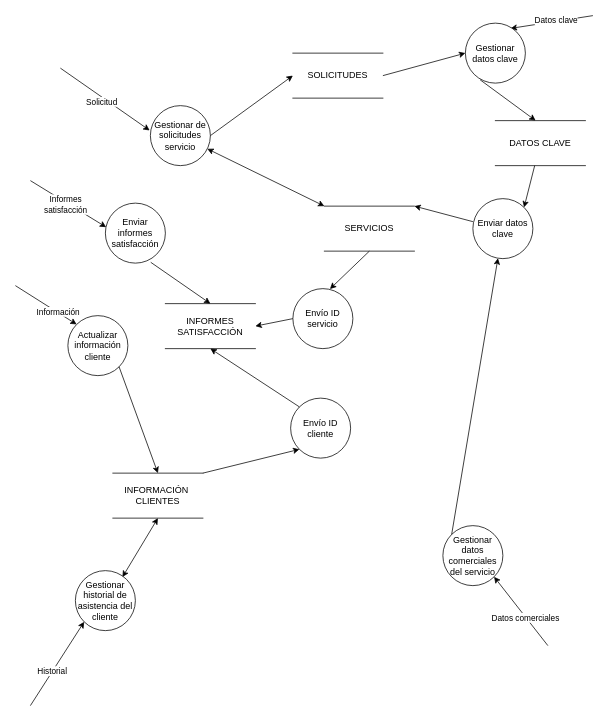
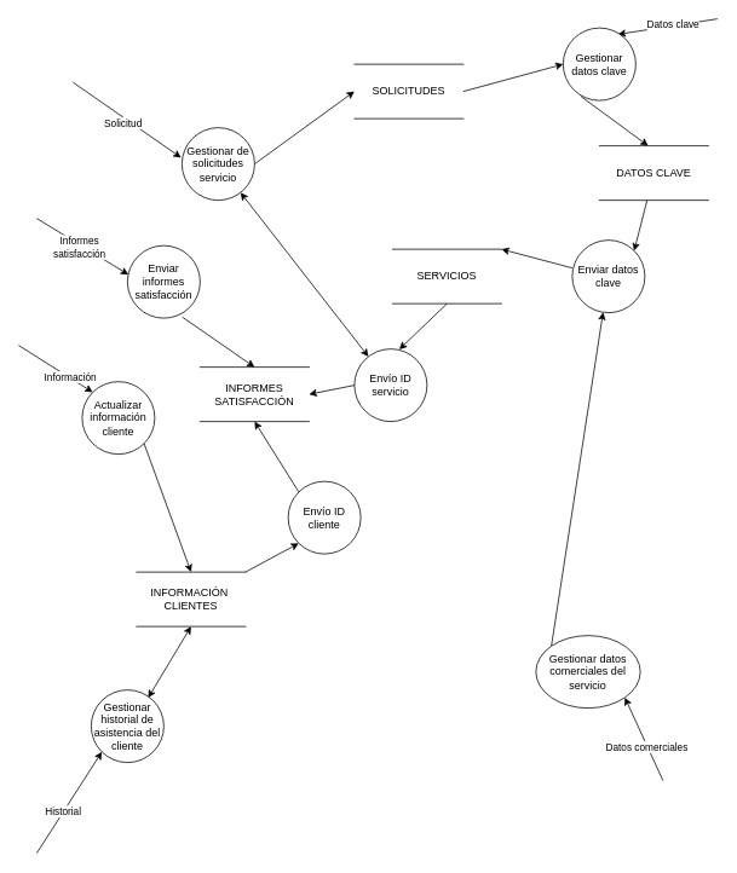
- <mxCell id="41" value="" style="endArrow=classic;startArrow=classic;html=1;rounded=0;entryX=0;entryY=0;entryDx=0;entryDy=0;" edge="1" parent="1" source="4" target="14"><mxGeometry width="50" height="50" relative="1" as="geometry"><mxPoint x="300" y="270" as="sourcePoint" /><mxPoint x="350" y="220" as="targetPoint" /></mxGeometry></mxCell>
+ <mxCell id="41" value="" style="endArrow=classic;startArrow=classic;html=1;rounded=0;" edge="1" parent="1" source="4" target="36"><mxGeometry width="50" height="50" relative="1" as="geometry"><mxPoint x="300" y="270" as="sourcePoint" /><mxPoint x="350" y="220" as="targetPoint" /></mxGeometry></mxCell>
- <mxCell id="34" value="Envío ID cliente" style="ellipse;whiteSpace=wrap;html=1;aspect=fixed;" vertex="1" parent="1"><mxGeometry x="387" y="530" width="80" height="80" as="geometry" /></mxCell>
+ <mxCell id="34" value="Envío ID cliente" style="ellipse;whiteSpace=wrap;html=1;aspect=fixed;" vertex="1" parent="1"><mxGeometry x="317" y="530" width="80" height="80" as="geometry" /></mxCell>
- <mxCell id="3" value="&lt;div&gt;Gestionar datos comerciales del servicio&lt;br&gt;&lt;/div&gt;" style="ellipse;whiteSpace=wrap;html=1;aspect=fixed;" parent="1" vertex="1"><mxGeometry x="590" y="700" width="80" height="80" as="geometry" /></mxCell>
+ <mxCell id="3" value="&lt;div&gt;Gestionar datos comerciales del servicio&lt;br&gt;&lt;/div&gt;" style="ellipse;whiteSpace=wrap;html=1;aspect=fixed;" parent="1" vertex="1"><mxGeometry x="590" y="700" width="115" height="80" as="geometry" /></mxCell>
